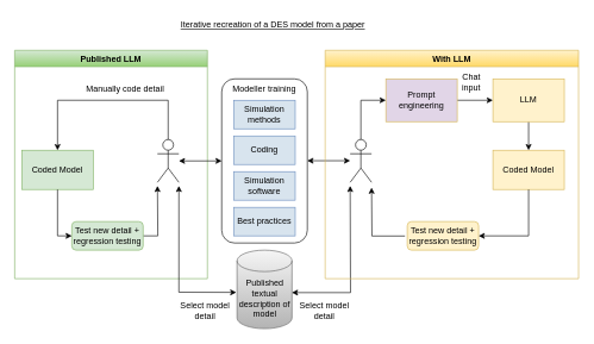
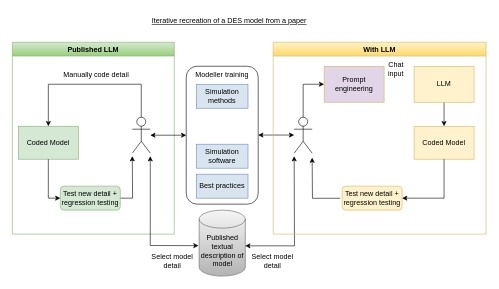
- <mxCell id="17" value="Manually code detail" style="text;strokeColor=none;align=center;fillColor=none;html=1;verticalAlign=middle;whiteSpace=wrap;rounded=0;" parent="1" vertex="1"><mxGeometry x="115" y="110" width="120" height="30" as="geometry" /></mxCell>
+ <mxCell id="17" value="Manually code detail" style="text;strokeColor=none;align=center;fillColor=none;html=1;verticalAlign=middle;whiteSpace=wrap;rounded=0;" parent="1" vertex="1"><mxGeometry x="100" y="110" width="120" height="30" as="geometry" /></mxCell>
- <mxCell id="20" style="edgeStyle=orthogonalEdgeStyle;rounded=0;orthogonalLoop=1;jettySize=auto;html=1;exitX=1;exitY=0.5;exitDx=0;exitDy=0;entryX=0;entryY=0.5;entryDx=0;entryDy=0;" parent="1" source="21" target="35" edge="1"><mxGeometry relative="1" as="geometry"><mxPoint x="704.4" y="141.938" as="targetPoint" /></mxGeometry></mxCell>
- <mxCell id="6" value="Coding" style="rounded=0;whiteSpace=wrap;html=1;fillColor=#D8E4EE;strokeColor=#6C8EBF;" parent="1" vertex="1"><mxGeometry x="327" y="190" width="86" height="40" as="geometry" /></mxCell>
